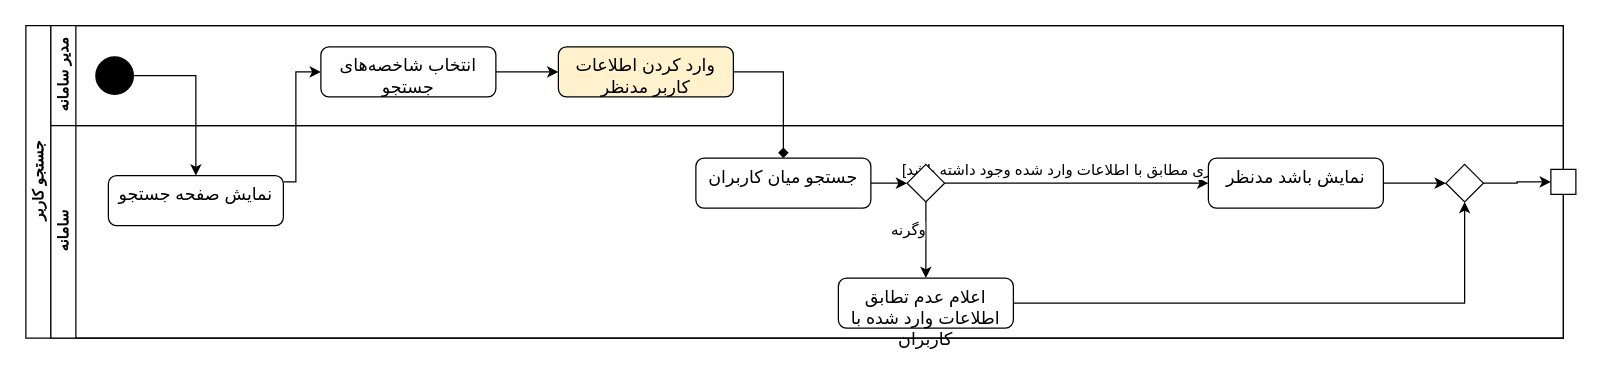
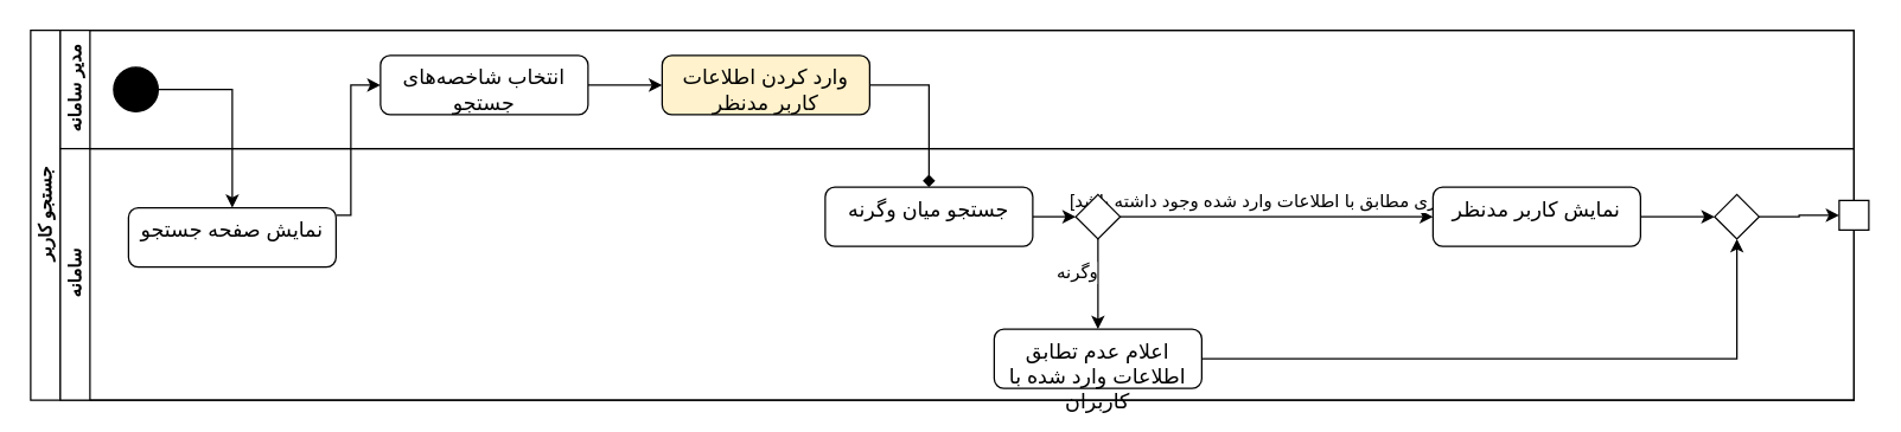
- <mxCell id="21" value="&lt;span style=&quot;font-size: 14px;&quot;&gt;جستجو میان کاربران&lt;br&gt;&lt;/span&gt;" style="html=1;align=center;verticalAlign=top;rounded=1;absoluteArcSize=1;arcSize=13;dashed=0;whiteSpace=wrap;" vertex="1" parent="8"><mxGeometry x="516" y="26" width="140" height="40" as="geometry" /></mxCell>
+ <mxCell id="21" value="&lt;span style=&quot;font-size: 14px;&quot;&gt;جستجو میان وگرنه&lt;br&gt;&lt;/span&gt;" style="html=1;align=center;verticalAlign=top;rounded=1;absoluteArcSize=1;arcSize=13;dashed=0;whiteSpace=wrap;" vertex="1" parent="8"><mxGeometry x="516" y="26" width="140" height="40" as="geometry" /></mxCell>
- <mxCell id="18" value="&lt;span style=&quot;font-size: 14px;&quot;&gt;نمایش باشد مدنظر&lt;/span&gt;" style="html=1;align=center;verticalAlign=top;rounded=1;absoluteArcSize=1;arcSize=13;dashed=0;whiteSpace=wrap;" vertex="1" parent="8"><mxGeometry x="926" y="26" width="140" height="40" as="geometry" /></mxCell>
+ <mxCell id="18" value="&lt;span style=&quot;font-size: 14px;&quot;&gt;نمایش کاربر مدنظر&lt;/span&gt;" style="html=1;align=center;verticalAlign=top;rounded=1;absoluteArcSize=1;arcSize=13;dashed=0;whiteSpace=wrap;" vertex="1" parent="8"><mxGeometry x="926" y="26" width="140" height="40" as="geometry" /></mxCell>
